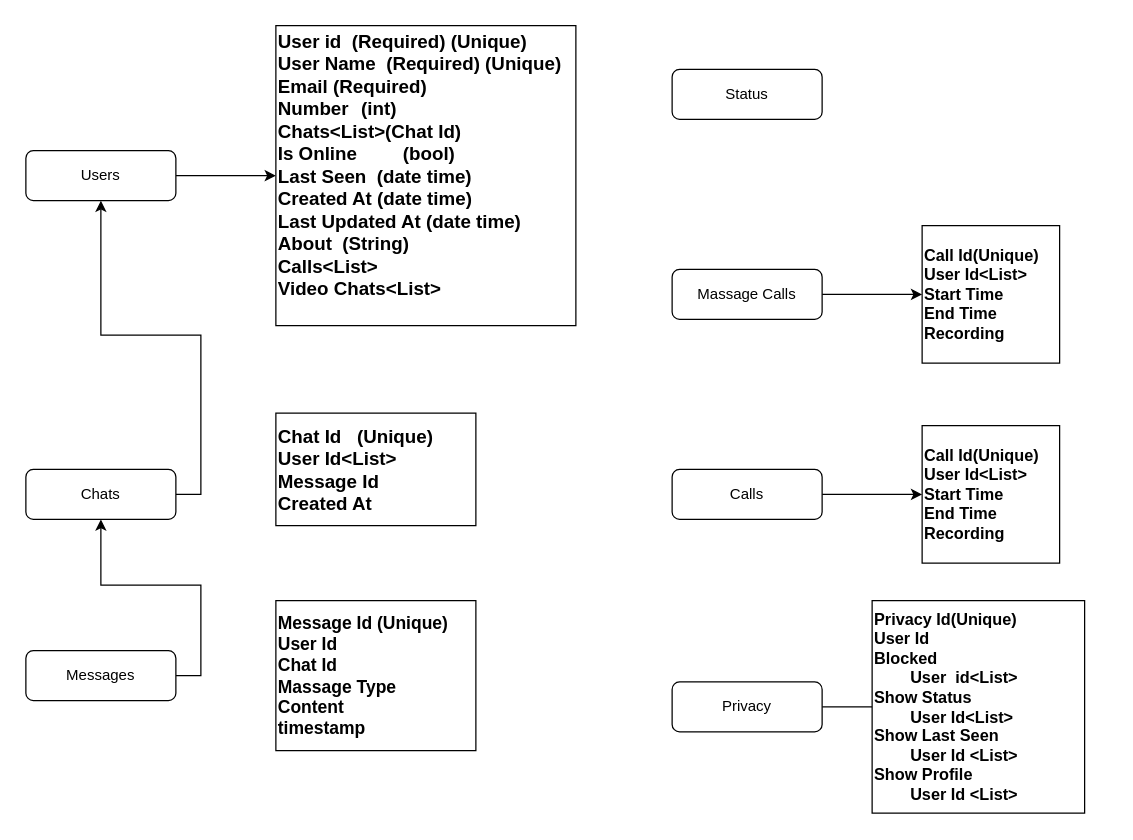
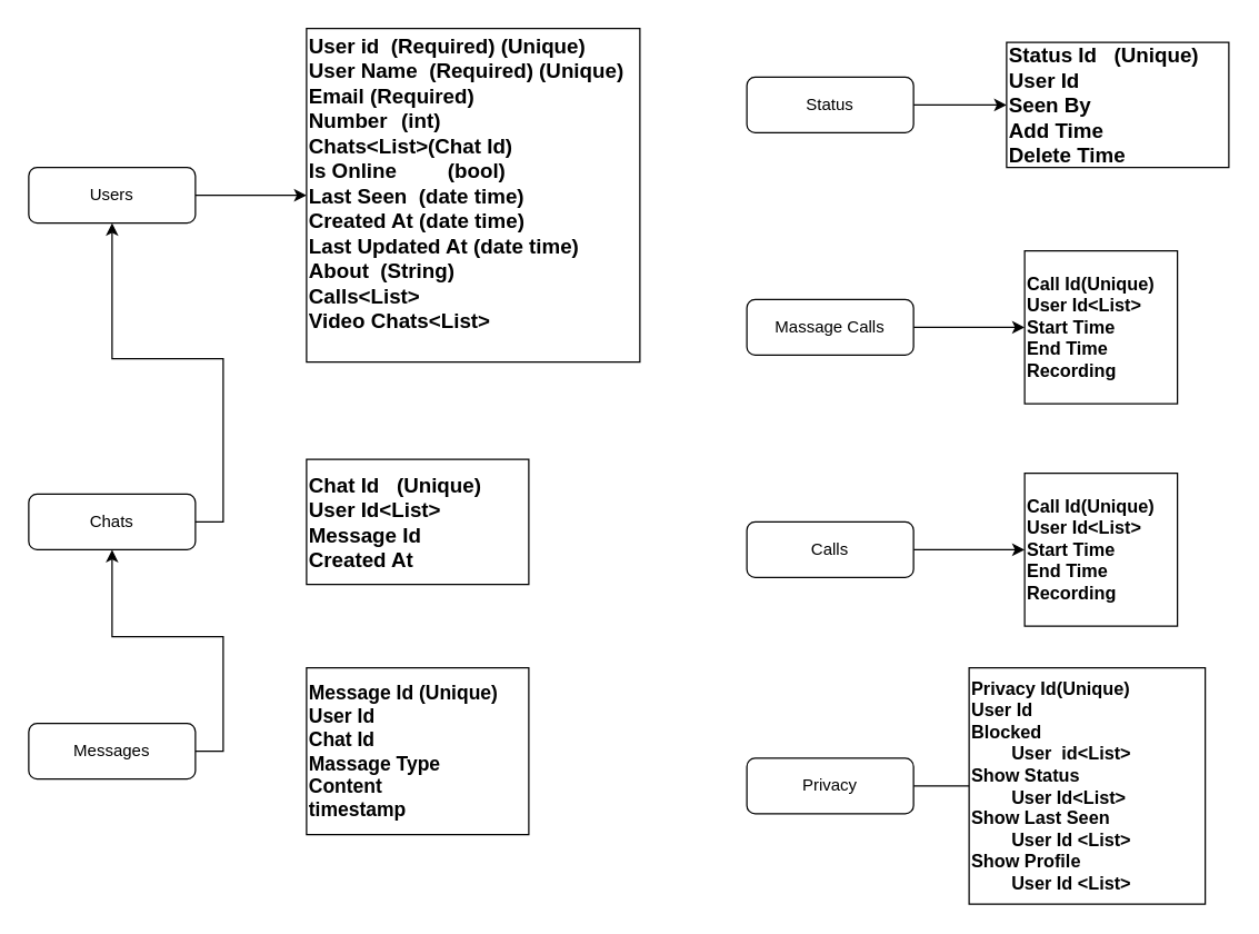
+ <mxCell id="17" style="edgeStyle=orthogonalEdgeStyle;rounded=0;orthogonalLoop=1;jettySize=auto;html=1;exitX=1;exitY=0.5;exitDx=0;exitDy=0;entryX=0;entryY=0.5;entryDx=0;entryDy=0;" parent="1" source="18" target="19" edge="1"><mxGeometry relative="1" as="geometry" /></mxCell>
+ <mxCell id="19" value="&lt;b style=&quot;font-size: 15px;&quot;&gt;Status Id&amp;nbsp; &amp;nbsp;(Unique)&lt;/b&gt;&lt;div style=&quot;font-size: 15px;&quot;&gt;&lt;b&gt;User Id&lt;/b&gt;&lt;/div&gt;&lt;div style=&quot;font-size: 15px;&quot;&gt;&lt;b&gt;Seen By&amp;nbsp;&lt;/b&gt;&lt;/div&gt;&lt;div style=&quot;font-size: 15px;&quot;&gt;&lt;b&gt;Add Time&lt;/b&gt;&lt;/div&gt;&lt;div style=&quot;font-size: 15px;&quot;&gt;&lt;b&gt;Delete Time&lt;/b&gt;&lt;/div&gt;" style="rounded=0;whiteSpace=wrap;html=1;align=left;" parent="1" vertex="1"><mxGeometry x="724" y="30" width="160" height="90" as="geometry" /></mxCell>
- <mxCell id="8" value="Chats" style="rounded=1;whiteSpace=wrap;html=1;" parent="1" vertex="1"><mxGeometry x="20" y="375" width="120" height="40" as="geometry" /></mxCell>
+ <mxCell id="8" value="Chats" style="rounded=1;whiteSpace=wrap;html=1;" parent="1" vertex="1"><mxGeometry x="20" y="355" width="120" height="40" as="geometry" /></mxCell>
